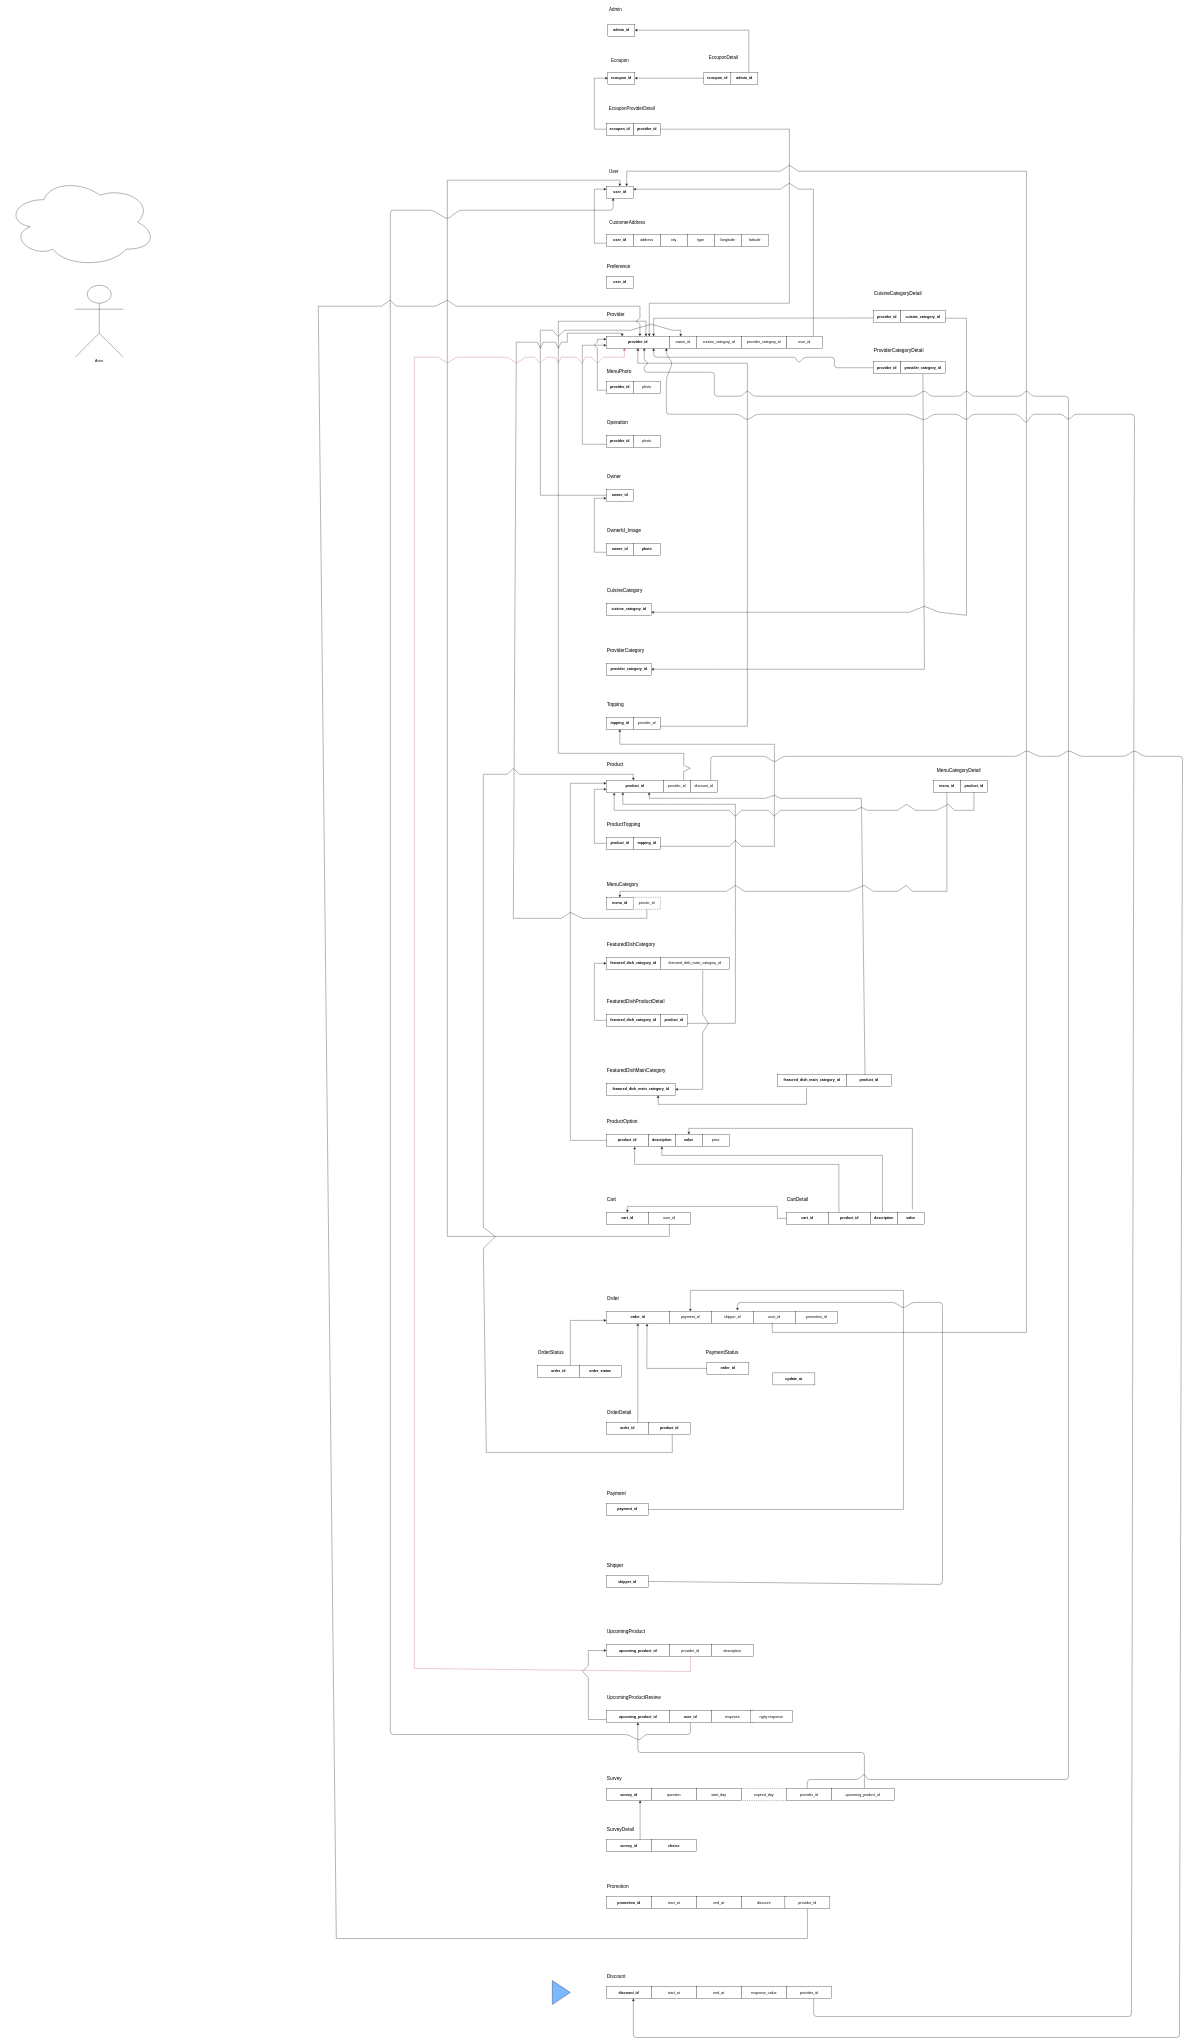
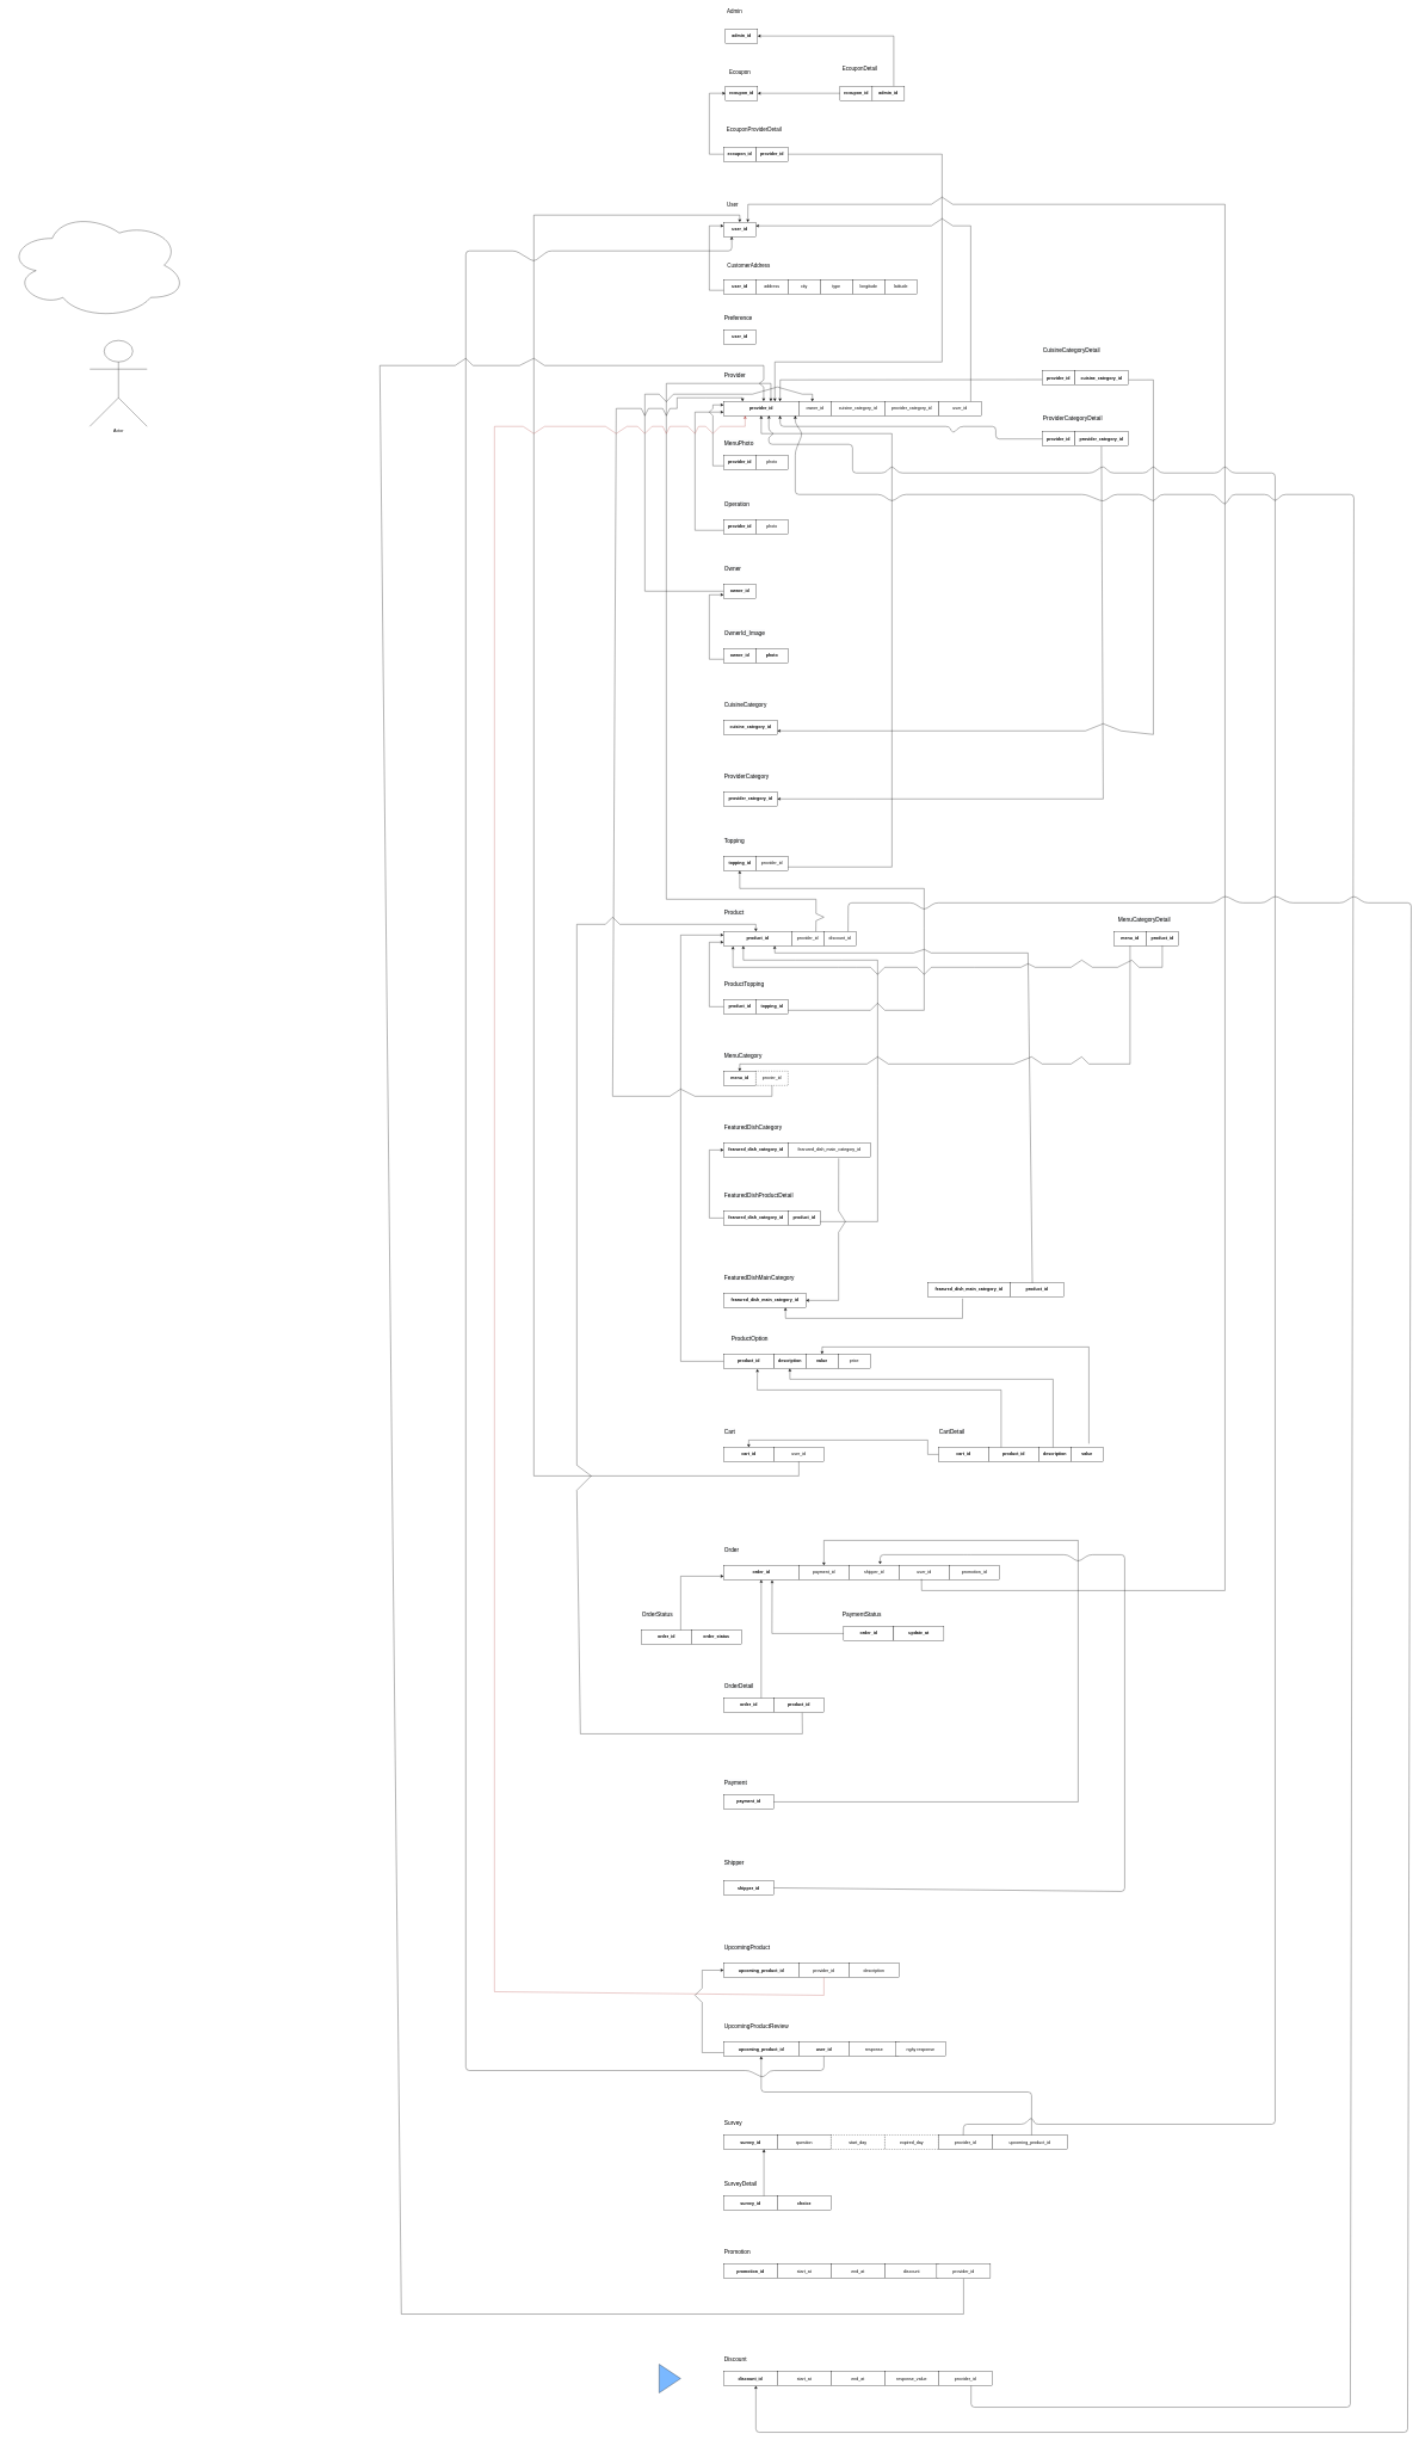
- <mxCell id="132" value="EcouponDetail" style="text;html=1;align=center;verticalAlign=middle;resizable=0;points=[];autosize=1;strokeColor=none;fillColor=none;fontSize=15;" parent="1" vertex="1"><mxGeometry x="2355" y="180" width="110" height="20" as="geometry" /></mxCell>
+ <mxCell id="132" value="EcouponDetail" style="text;html=1;align=center;verticalAlign=middle;resizable=0;points=[];autosize=1;strokeColor=none;fillColor=none;fontSize=15;" parent="1" vertex="1"><mxGeometry x="2345" y="180" width="110" height="20" as="geometry" /></mxCell>
- <mxCell id="70" value="&lt;span style=&quot;color: rgb(0 , 0 , 0) ; font-family: &amp;#34;helvetica&amp;#34; ; font-size: 16px ; font-style: normal ; font-weight: 400 ; letter-spacing: normal ; text-align: center ; text-indent: 0px ; text-transform: none ; word-spacing: 0px ; background-color: rgb(248 , 249 , 250) ; display: inline ; float: none&quot;&gt;ProductOption&lt;/span&gt;" style="text;whiteSpace=wrap;html=1;fontSize=16;" parent="1" vertex="1"><mxGeometry x="2020" y="3720" width="90" height="30" as="geometry" /></mxCell>
+ <mxCell id="70" value="&lt;span style=&quot;color: rgb(0 , 0 , 0) ; font-family: &amp;#34;helvetica&amp;#34; ; font-size: 16px ; font-style: normal ; font-weight: 400 ; letter-spacing: normal ; text-align: center ; text-indent: 0px ; text-transform: none ; word-spacing: 0px ; background-color: rgb(248 , 249 , 250) ; display: inline ; float: none&quot;&gt;ProductOption&lt;/span&gt;" style="text;whiteSpace=wrap;html=1;fontSize=16;" parent="1" vertex="1"><mxGeometry x="2040" y="3720" width="90" height="30" as="geometry" /></mxCell>
- <mxCell id="111" value="update_at" style="rounded=0;whiteSpace=wrap;html=1;fontStyle=1" parent="1" vertex="1"><mxGeometry x="2575" y="4575" width="140" height="40" as="geometry" /></mxCell>
+ <mxCell id="111" value="update_at" style="rounded=0;whiteSpace=wrap;html=1;fontStyle=1" parent="1" vertex="1"><mxGeometry x="2495" y="4540" width="140" height="40" as="geometry" /></mxCell>
- <mxCell id="123" value="&lt;span style=&quot;color: rgb(0 , 0 , 0) ; font-family: &amp;#34;helvetica&amp;#34; ; font-size: 16px ; font-style: normal ; font-weight: 400 ; letter-spacing: normal ; text-align: center ; text-indent: 0px ; text-transform: none ; word-spacing: 0px ; background-color: rgb(248 , 249 , 250) ; display: inline ; float: none&quot;&gt;Shipper&lt;/span&gt;" style="text;whiteSpace=wrap;html=1;fontSize=16;" parent="1" vertex="1"><mxGeometry x="2020" y="5200" width="90" height="30" as="geometry" /></mxCell>
+ <mxCell id="123" value="&lt;span style=&quot;color: rgb(0 , 0 , 0) ; font-family: &amp;#34;helvetica&amp;#34; ; font-size: 16px ; font-style: normal ; font-weight: 400 ; letter-spacing: normal ; text-align: center ; text-indent: 0px ; text-transform: none ; word-spacing: 0px ; background-color: rgb(248 , 249 , 250) ; display: inline ; float: none&quot;&gt;Shipper&lt;/span&gt;" style="text;whiteSpace=wrap;html=1;fontSize=16;" parent="1" vertex="1"><mxGeometry x="2020" y="5185" width="90" height="30" as="geometry" /></mxCell>
- <mxCell id="165" value="&lt;span style=&quot;font-weight: normal&quot;&gt;start_day&lt;/span&gt;" style="rounded=0;whiteSpace=wrap;html=1;fontStyle=1" parent="1" vertex="1"><mxGeometry x="2320" y="5960" width="150" height="40" as="geometry" /></mxCell>
+ <mxCell id="165" value="&lt;span style=&quot;font-weight: normal&quot;&gt;start_day&lt;/span&gt;" style="rounded=0;whiteSpace=wrap;html=1;fontStyle=1;dashed=1;" parent="1" vertex="1"><mxGeometry x="2320" y="5960" width="150" height="40" as="geometry" /></mxCell>
